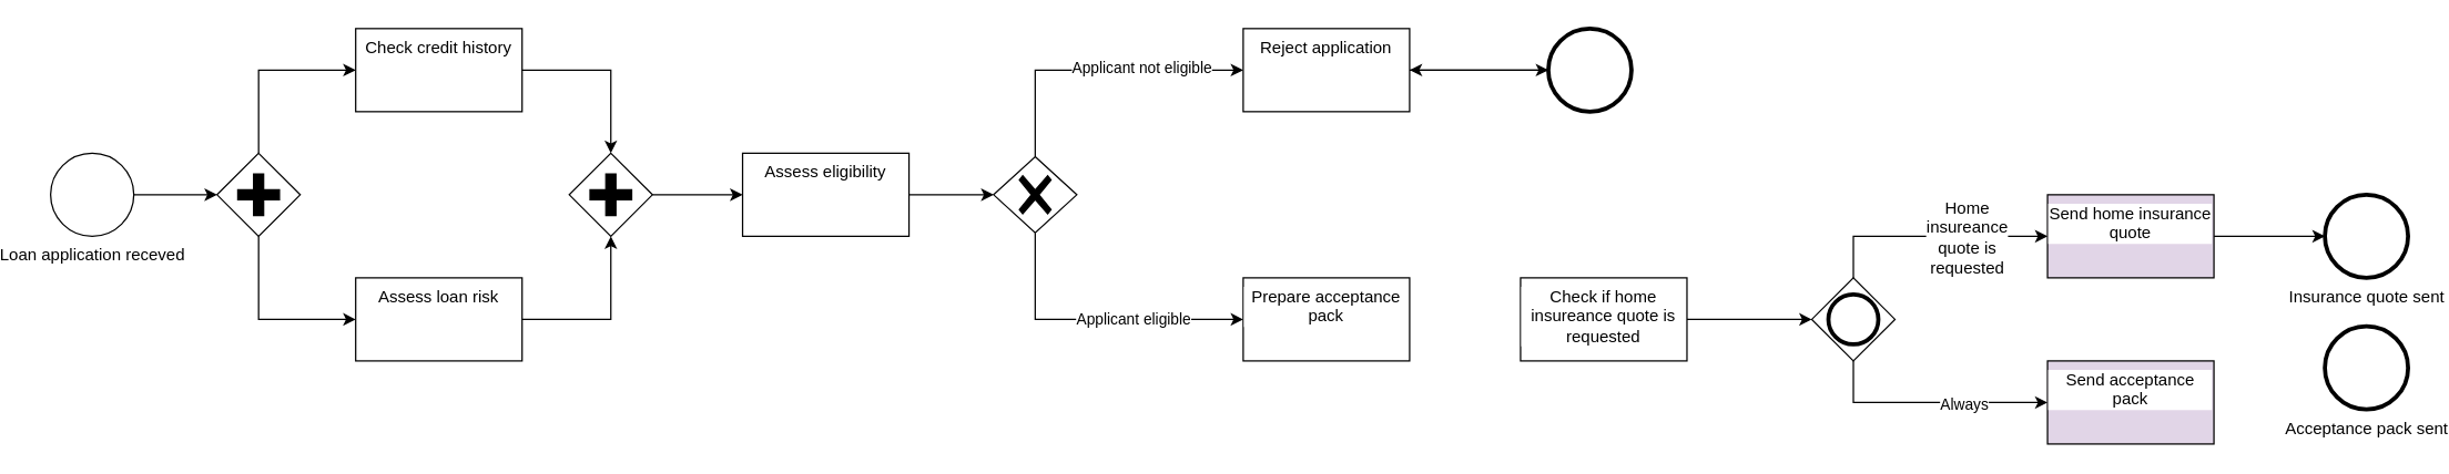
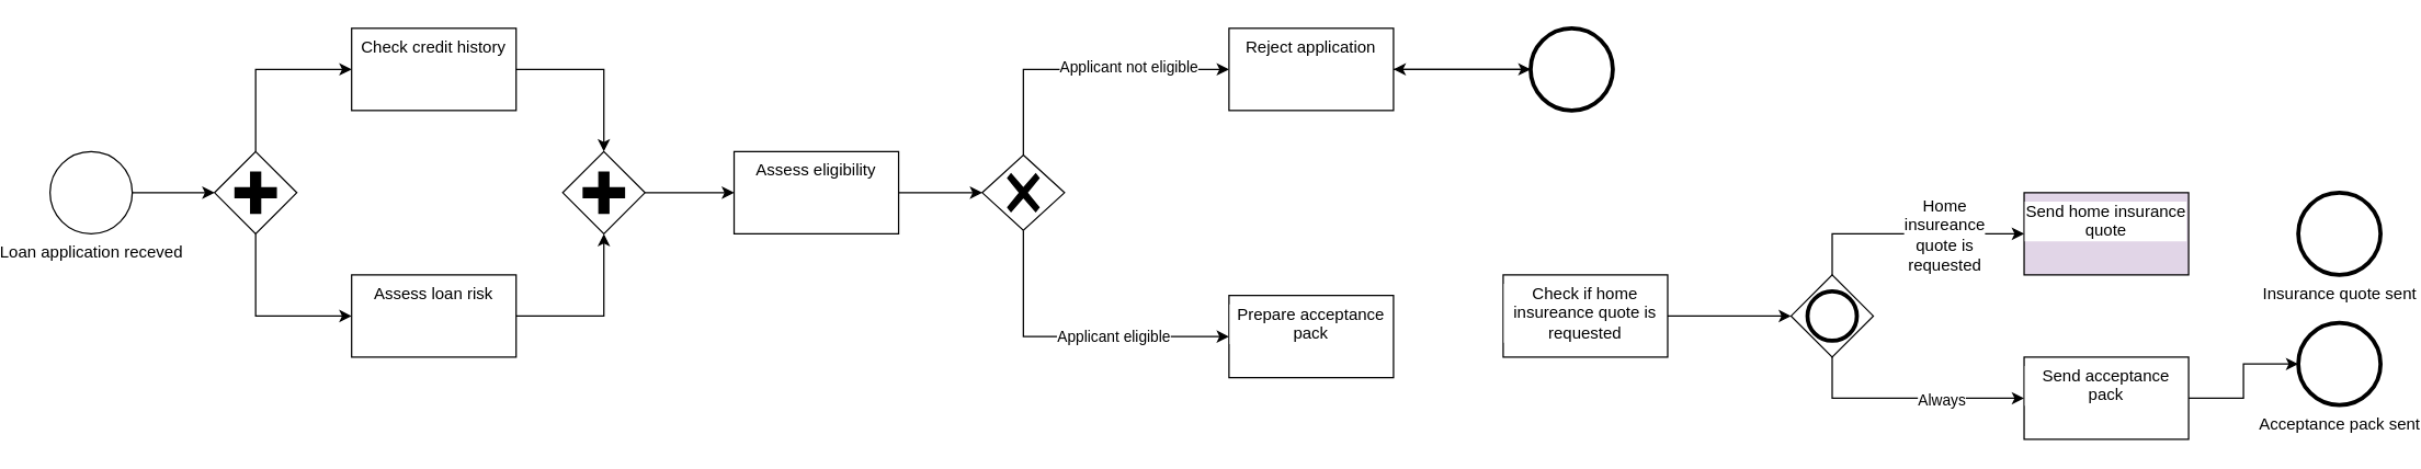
- <mxCell id="34" style="edgeStyle=orthogonalEdgeStyle;rounded=0;orthogonalLoop=1;jettySize=auto;html=1;" edge="1" parent="1" source="35" target="32"><mxGeometry relative="1" as="geometry" /></mxCell>
- <mxCell id="22" value="Prepare acceptance pack" style="whiteSpace=wrap;html=1;verticalAlign=top;labelBackgroundColor=#ffffff;" vertex="1" parent="1"><mxGeometry x="880" y="200" width="120" height="60" as="geometry" /></mxCell>
+ <mxCell id="22" value="Prepare acceptance pack" style="whiteSpace=wrap;html=1;verticalAlign=top;labelBackgroundColor=#ffffff;" vertex="1" parent="1"><mxGeometry x="880" y="215" width="120" height="60" as="geometry" /></mxCell>
+ <mxCell id="37" style="edgeStyle=orthogonalEdgeStyle;rounded=0;orthogonalLoop=1;jettySize=auto;html=1;entryX=0;entryY=0.5;entryDx=0;entryDy=0;entryPerimeter=0;" edge="1" parent="1" source="36" target="33"><mxGeometry relative="1" as="geometry" /></mxCell>
- <mxCell id="36" value="Send acceptance pack" style="whiteSpace=wrap;html=1;verticalAlign=top;labelBackgroundColor=#ffffff;fillColor=#e1d5e7;" vertex="1" parent="1"><mxGeometry x="1460" y="260" width="120" height="60" as="geometry" /></mxCell>
+ <mxCell id="36" value="Send acceptance pack" style="whiteSpace=wrap;html=1;verticalAlign=top;labelBackgroundColor=#ffffff;" vertex="1" parent="1"><mxGeometry x="1460" y="260" width="120" height="60" as="geometry" /></mxCell>
